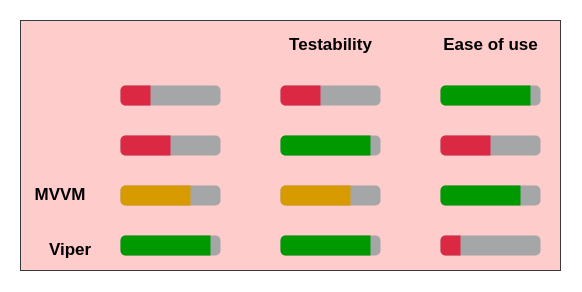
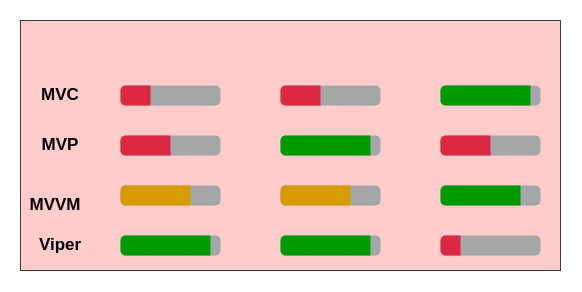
- <mxCell id="9" value="Testability" style="text;html=1;align=center;verticalAlign=middle;resizable=0;points=[];autosize=1;strokeColor=none;fillColor=none;fontSize=17;fontStyle=1" vertex="1" parent="1"><mxGeometry x="280" y="30" width="100" height="30" as="geometry" /></mxCell>
- <mxCell id="10" value="Ease of use" style="text;html=1;align=center;verticalAlign=middle;resizable=0;points=[];autosize=1;strokeColor=none;fillColor=none;fontSize=17;fontStyle=1" vertex="1" parent="1"><mxGeometry x="435" y="30" width="110" height="30" as="geometry" /></mxCell>
+ <mxCell id="3" value="MVC" style="text;html=1;align=center;verticalAlign=middle;whiteSpace=wrap;rounded=0;fontSize=17;fontStyle=1" vertex="1" parent="1"><mxGeometry x="30" y="80" width="60" height="30" as="geometry" /></mxCell>
+ <mxCell id="4" value="MVP" style="text;html=1;align=center;verticalAlign=middle;whiteSpace=wrap;rounded=0;fontSize=17;fontStyle=1" vertex="1" parent="1"><mxGeometry x="30" y="130" width="60" height="30" as="geometry" /></mxCell>
- <mxCell id="5" value="MVVM" style="text;html=1;align=center;verticalAlign=middle;whiteSpace=wrap;rounded=0;fontSize=17;fontStyle=1" vertex="1" parent="1"><mxGeometry x="30" y="180" width="60" height="30" as="geometry" /></mxCell>
+ <mxCell id="5" value="MVVM" style="text;html=1;align=center;verticalAlign=middle;whiteSpace=wrap;rounded=0;fontSize=17;fontStyle=1" vertex="1" parent="1"><mxGeometry x="25" y="190" width="60" height="30" as="geometry" /></mxCell>
- <mxCell id="6" value="Viper" style="text;html=1;align=center;verticalAlign=middle;whiteSpace=wrap;rounded=0;fontSize=17;fontStyle=1" vertex="1" parent="1"><mxGeometry x="40" y="235" width="60" height="30" as="geometry" /></mxCell>
+ <mxCell id="6" value="Viper" style="text;html=1;align=center;verticalAlign=middle;whiteSpace=wrap;rounded=0;fontSize=17;fontStyle=1" vertex="1" parent="1"><mxGeometry x="30" y="230" width="60" height="30" as="geometry" /></mxCell>
